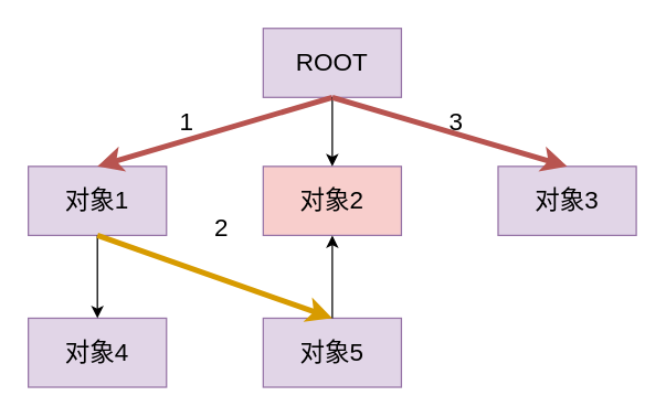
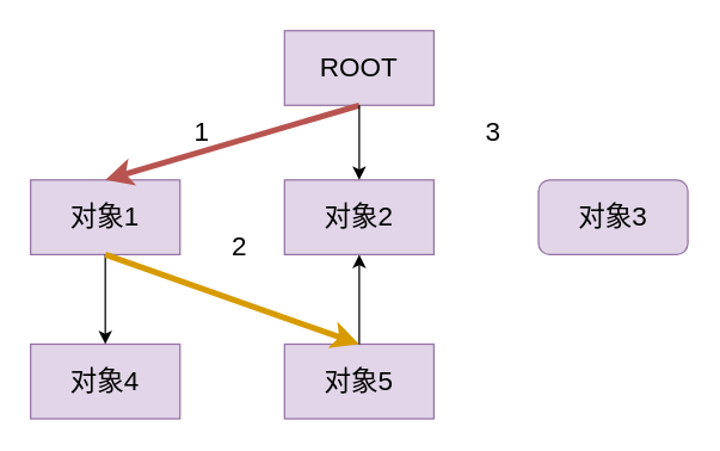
- <mxCell id="8" value="" style="endArrow=classic;html=1;fontSize=18;exitX=0.5;exitY=1;exitDx=0;exitDy=0;entryX=0.5;entryY=0;entryDx=0;entryDy=0;strokeWidth=4;fillColor=#f8cecc;strokeColor=#b85450;" parent="1" source="2" target="5" edge="1"><mxGeometry width="50" height="50" relative="1" as="geometry"><mxPoint x="20" y="240" as="sourcePoint" /><mxPoint x="70" y="190" as="targetPoint" /></mxGeometry></mxCell>
- <mxCell id="3" value="对象2" style="rounded=0;whiteSpace=wrap;html=1;fontSize=18;fillColor=#f8cecc;strokeColor=#9673a6;" parent="1" vertex="1"><mxGeometry x="190" y="120" width="100" height="50" as="geometry" /></mxCell>
+ <mxCell id="3" value="对象2" style="rounded=0;whiteSpace=wrap;html=1;fontSize=18;fillColor=#e1d5e7;strokeColor=#9673a6;" parent="1" vertex="1"><mxGeometry x="190" y="120" width="100" height="50" as="geometry" /></mxCell>
- <mxCell id="5" value="对象3" style="rounded=0;whiteSpace=wrap;html=1;fontSize=18;fillColor=#e1d5e7;strokeColor=#9673a6;" parent="1" vertex="1"><mxGeometry x="360" y="120" width="100" height="50" as="geometry" /></mxCell>
+ <mxCell id="5" value="对象3" style="whiteSpace=wrap;html=1;fontSize=18;fillColor=#e1d5e7;strokeColor=#9673a6;rounded=1;" parent="1" vertex="1"><mxGeometry x="360" y="120" width="100" height="50" as="geometry" /></mxCell>
